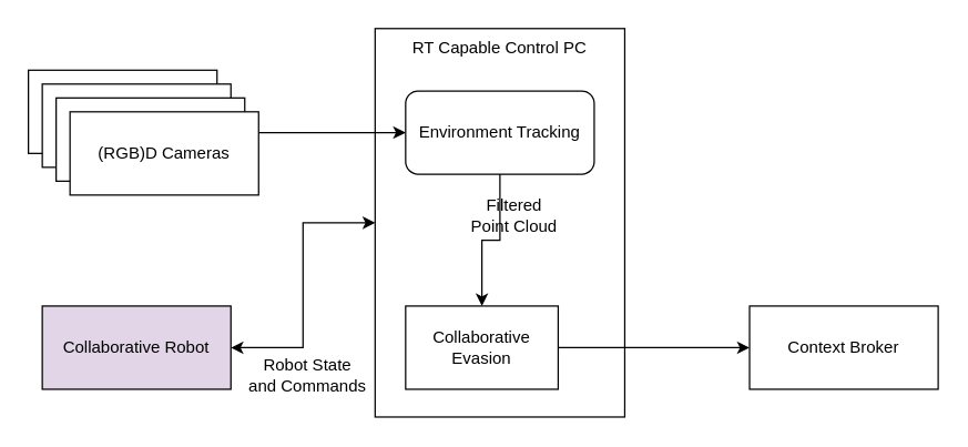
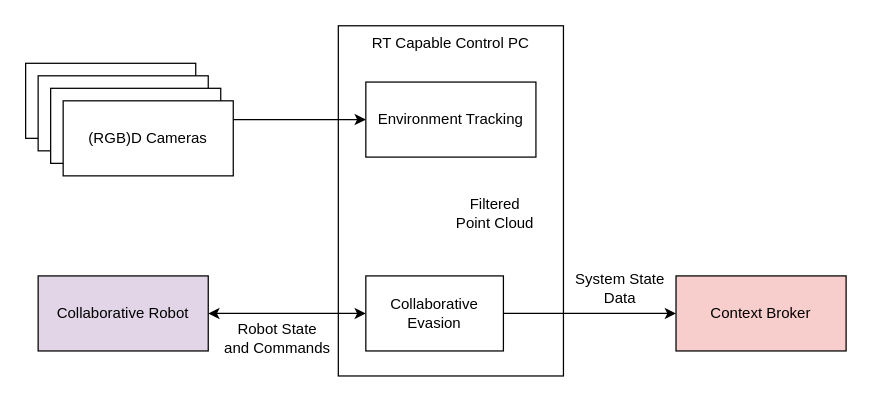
- <mxCell id="11" value="Environment Tracking" style="whiteSpace=wrap;html=1;rounded=1;" parent="1" vertex="1"><mxGeometry x="292" y="65" width="136" height="60" as="geometry" /></mxCell>
+ <mxCell id="11" value="Environment Tracking" style="rounded=0;whiteSpace=wrap;html=1;" parent="1" vertex="1"><mxGeometry x="292" y="65" width="136" height="60" as="geometry" /></mxCell>
- <mxCell id="14" value="Filtered&lt;br&gt;Point Cloud" style="text;html=1;align=center;verticalAlign=middle;resizable=0;points=[];autosize=1;strokeColor=none;fillColor=none;" parent="1" vertex="1"><mxGeometry x="325" y="135" width="90" height="40" as="geometry" /></mxCell>
+ <mxCell id="14" value="Filtered&lt;br&gt;Point Cloud" style="text;html=1;align=center;verticalAlign=middle;resizable=0;points=[];autosize=1;strokeColor=none;fillColor=none;" parent="1" vertex="1"><mxGeometry x="350" y="150" width="90" height="40" as="geometry" /></mxCell>
- <mxCell id="10" style="edgeStyle=orthogonalEdgeStyle;rounded=0;orthogonalLoop=1;jettySize=auto;html=1;exitX=0.5;exitY=1;exitDx=0;exitDy=0;entryX=0.5;entryY=0;entryDx=0;entryDy=0;startArrow=none;startFill=0;" parent="1" source="11" target="13" edge="1"><mxGeometry relative="1" as="geometry" /></mxCell>
- <mxCell id="8" style="edgeStyle=orthogonalEdgeStyle;rounded=0;orthogonalLoop=1;jettySize=auto;html=1;exitX=1;exitY=0.5;exitDx=0;exitDy=0;startArrow=classic;startFill=1;" parent="1" source="9" target="2" edge="1"><mxGeometry relative="1" as="geometry" /></mxCell>
+ <mxCell id="8" style="edgeStyle=orthogonalEdgeStyle;rounded=0;orthogonalLoop=1;jettySize=auto;html=1;exitX=1;exitY=0.5;exitDx=0;exitDy=0;entryX=0;entryY=0.5;entryDx=0;entryDy=0;startArrow=classic;startFill=1;" parent="1" source="9" target="13" edge="1"><mxGeometry relative="1" as="geometry" /></mxCell>
+ <mxCell id="16" value="System State&lt;br&gt;Data" style="text;html=1;align=center;verticalAlign=middle;resizable=0;points=[];autosize=1;strokeColor=none;fillColor=none;" parent="1" vertex="1"><mxGeometry x="450" y="210" width="90" height="40" as="geometry" /></mxCell>
- <mxCell id="17" value="Context Broker" style="rounded=0;whiteSpace=wrap;html=1;" parent="1" vertex="1"><mxGeometry x="540" y="220" width="136" height="60" as="geometry" /></mxCell>
+ <mxCell id="17" value="Context Broker" style="rounded=0;whiteSpace=wrap;html=1;fillColor=#f8cecc;" parent="1" vertex="1"><mxGeometry x="540" y="220" width="136" height="60" as="geometry" /></mxCell>
